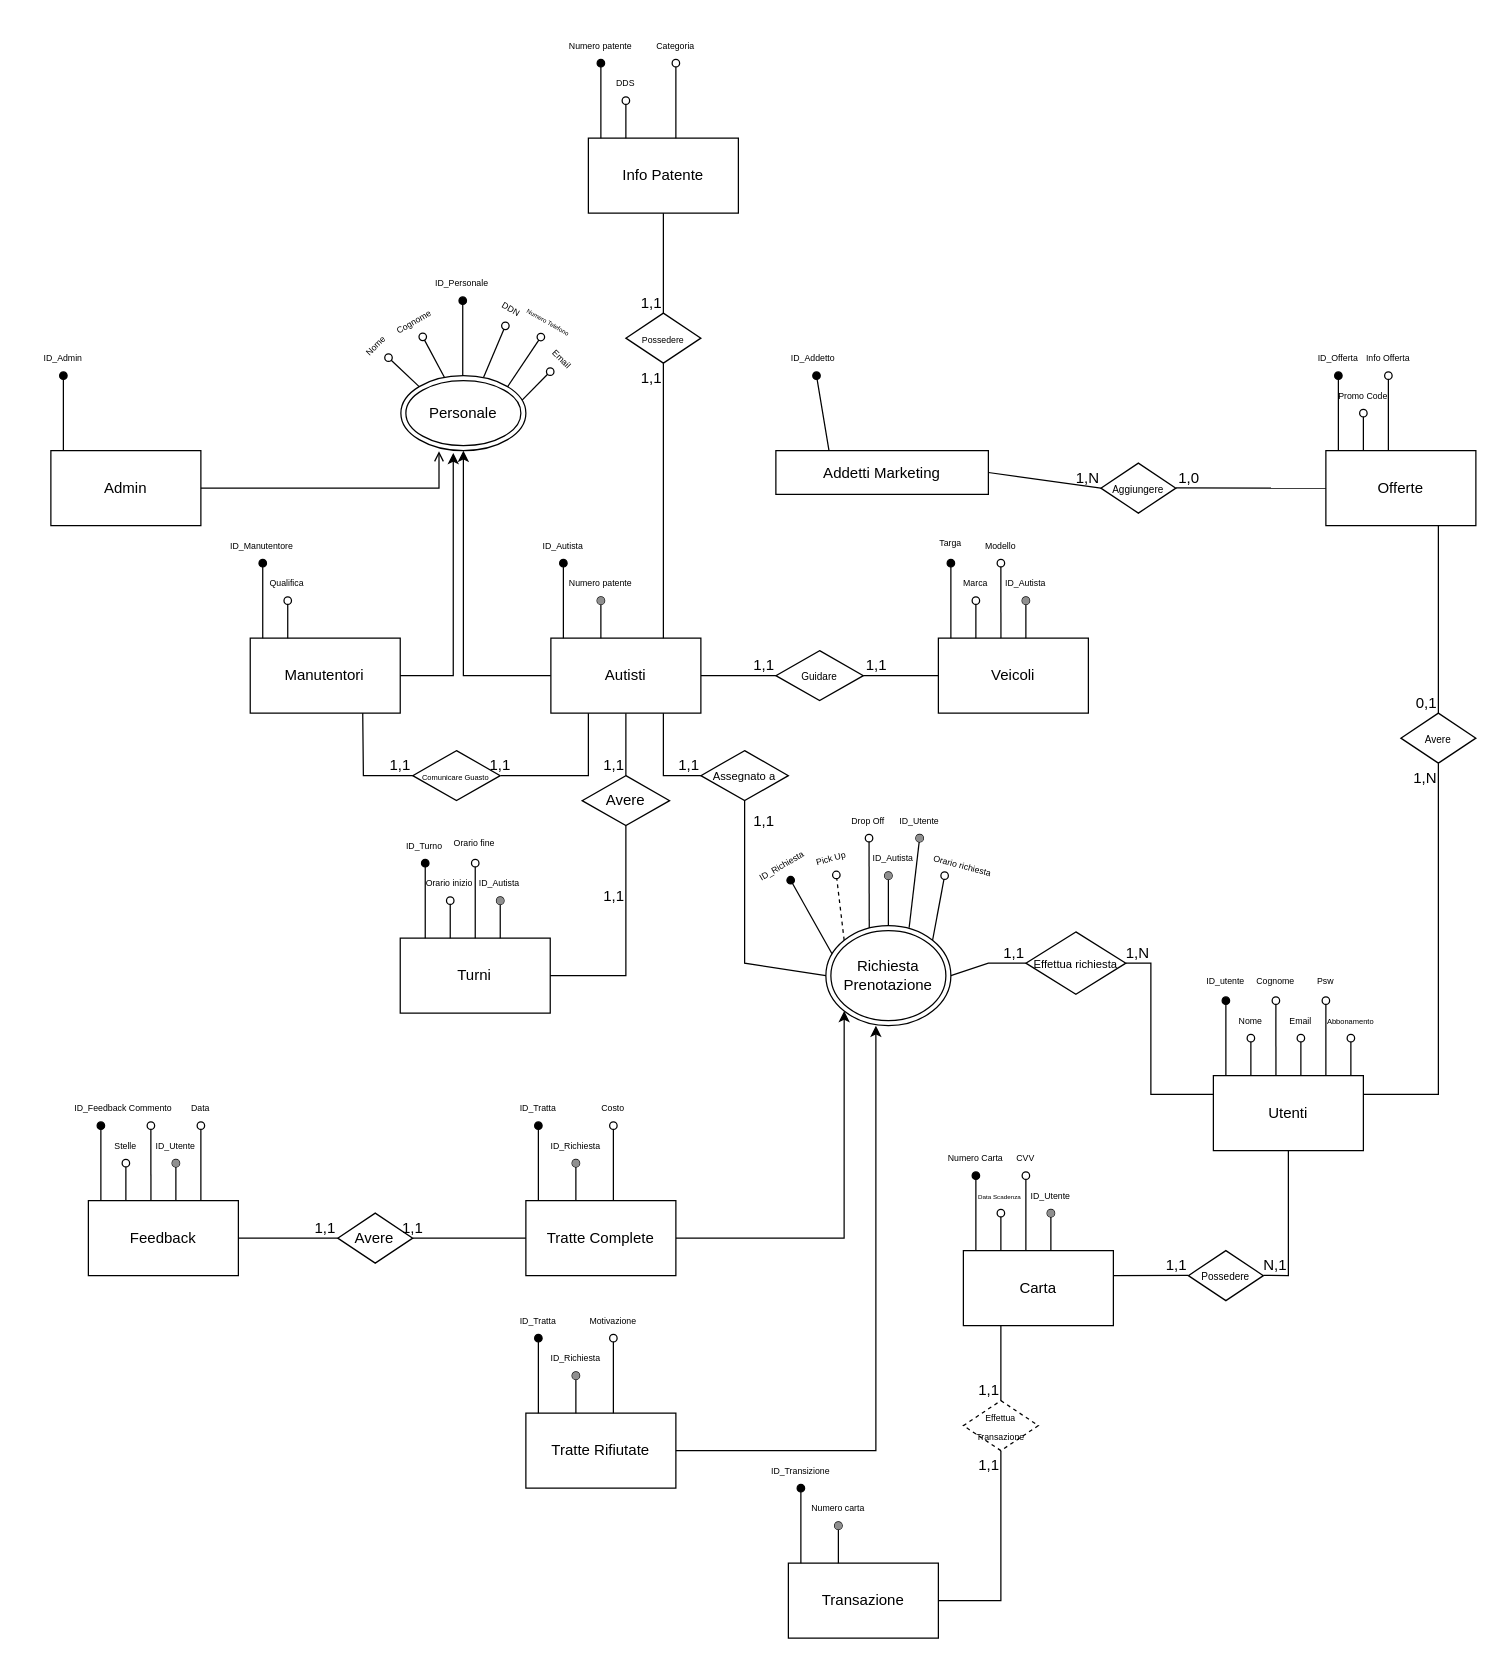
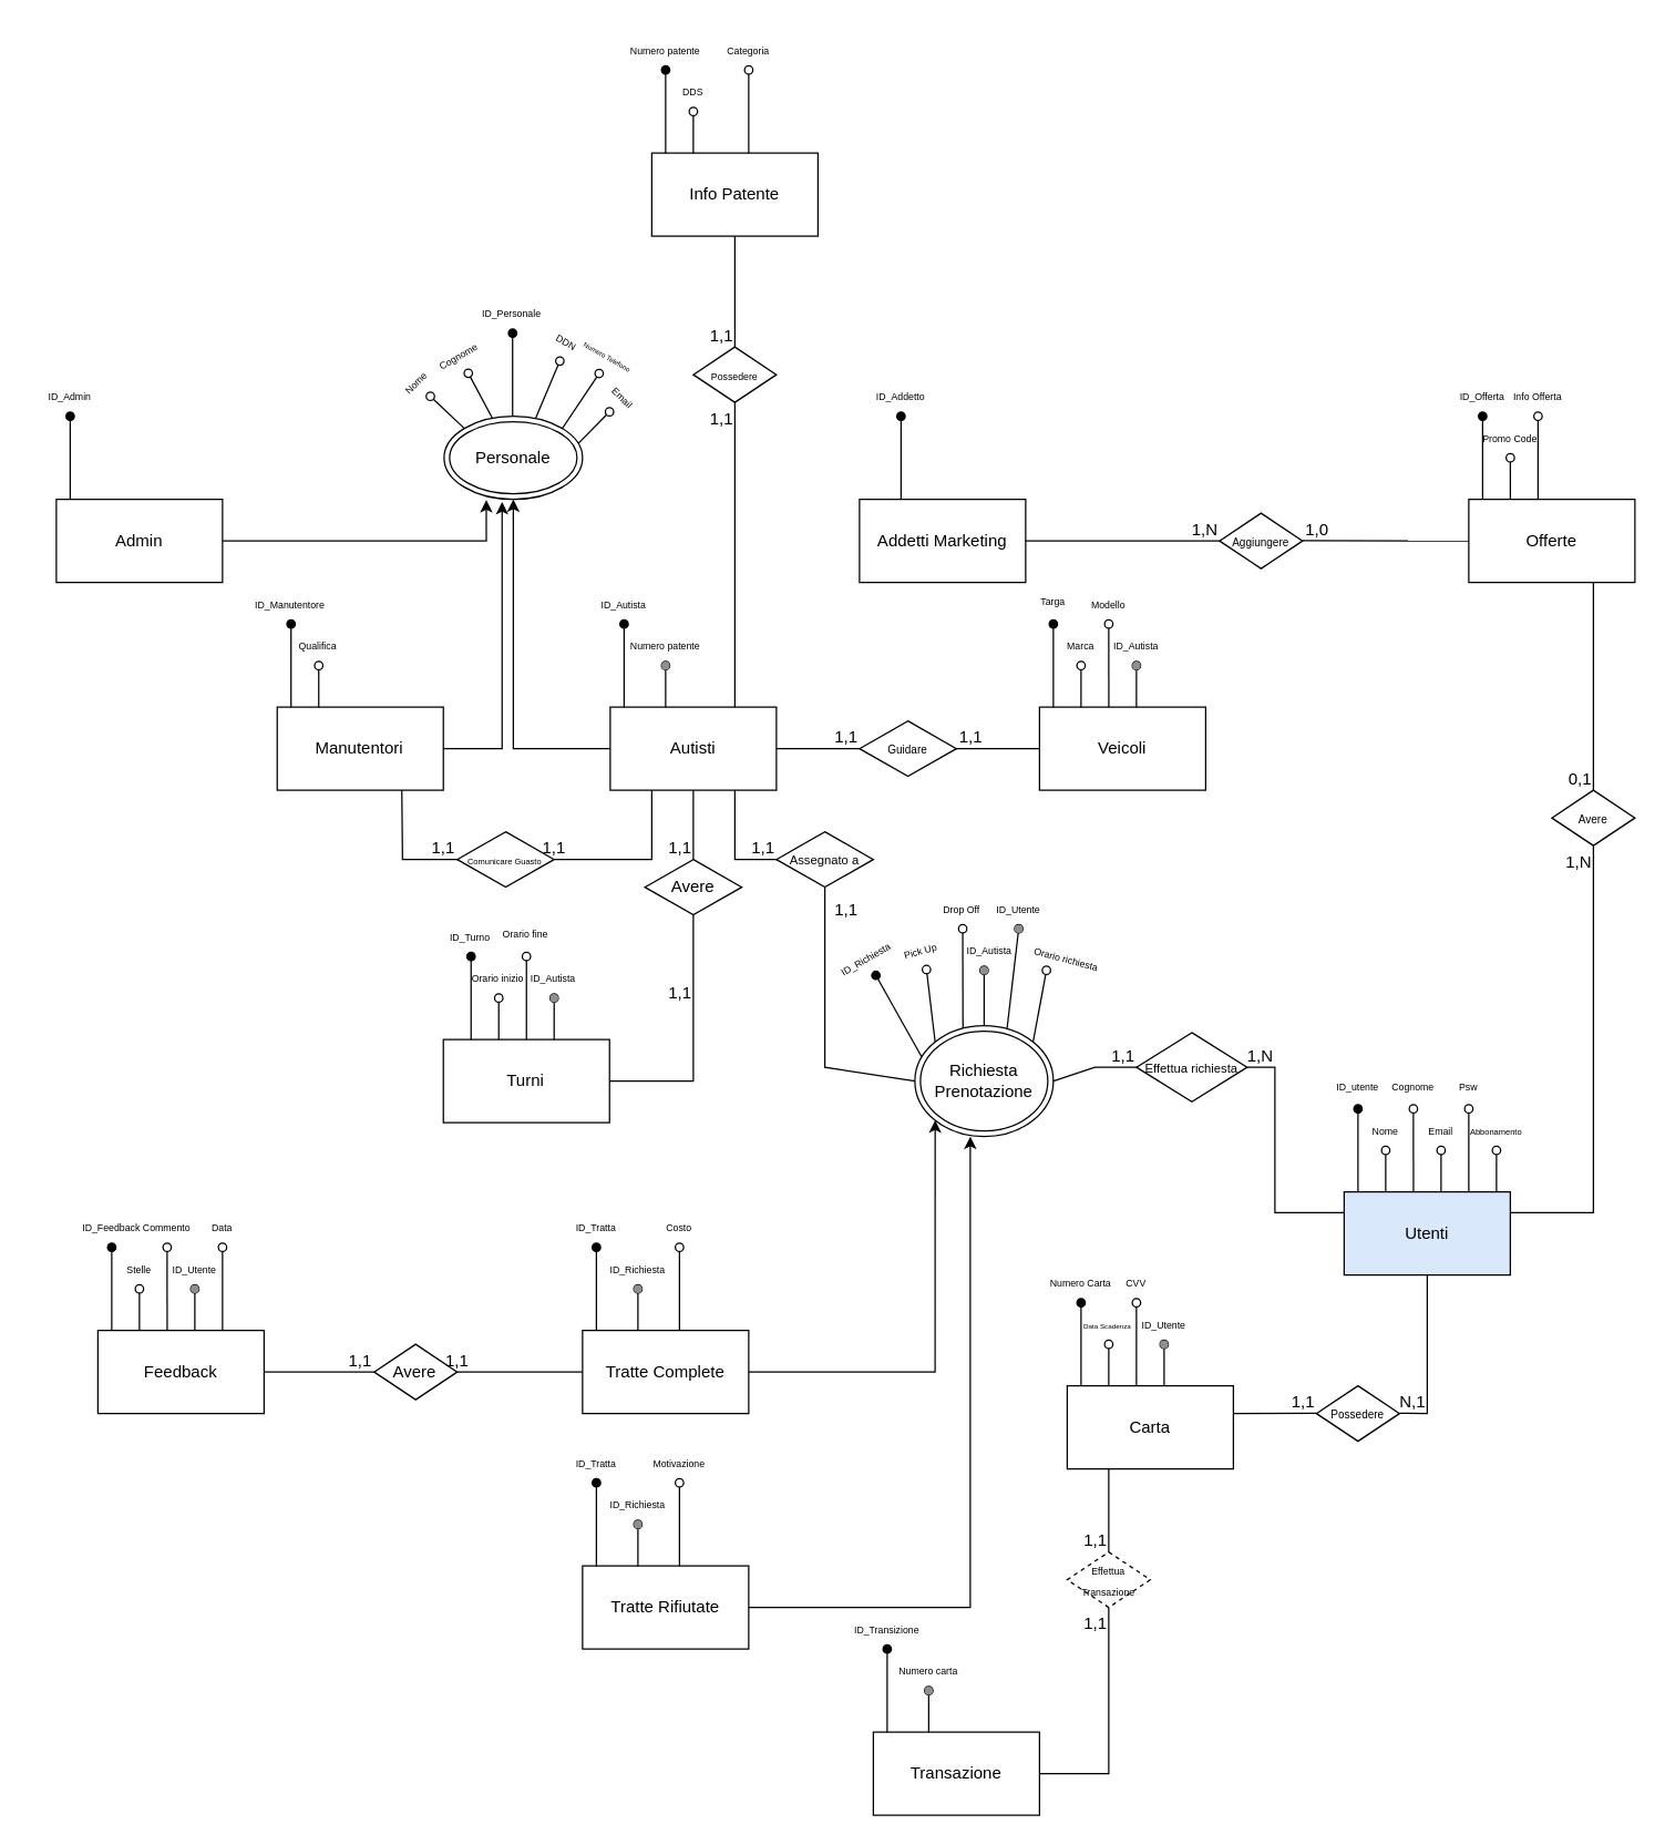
- <mxCell id="137" style="edgeStyle=orthogonalEdgeStyle;rounded=0;orthogonalLoop=1;jettySize=auto;html=1;entryX=0.305;entryY=1.008;entryDx=0;entryDy=0;entryPerimeter=0;endArrow=open;" edge="1" parent="1" source="134" target="92"><mxGeometry relative="1" as="geometry" /></mxCell>
+ <mxCell id="137" style="edgeStyle=orthogonalEdgeStyle;rounded=0;orthogonalLoop=1;jettySize=auto;html=1;entryX=0.305;entryY=1.008;entryDx=0;entryDy=0;entryPerimeter=0;" edge="1" parent="1" source="134" target="92"><mxGeometry relative="1" as="geometry" /></mxCell>
- <mxCell id="126" value="Addetti Marketing" style="rounded=0;whiteSpace=wrap;html=1;" parent="1" vertex="1"><mxGeometry x="620" y="360" width="170" height="35" as="geometry" /></mxCell>
+ <mxCell id="126" value="Addetti Marketing" style="rounded=0;whiteSpace=wrap;html=1;" parent="1" vertex="1"><mxGeometry x="620" y="360" width="120" height="60" as="geometry" /></mxCell>
- <mxCell id="138" value="" style="endArrow=oval;html=1;rounded=0;exitX=0;exitY=0;exitDx=0;exitDy=0;endFill=0;entryX=0.5;entryY=1;entryDx=0;entryDy=0;dashed=1;" edge="1" parent="1" source="151" target="139"><mxGeometry width="50" height="50" relative="1" as="geometry"><mxPoint x="674.49" y="730" as="sourcePoint" /><mxPoint x="674.49" y="700" as="targetPoint" /></mxGeometry></mxCell>
+ <mxCell id="138" value="" style="endArrow=oval;html=1;rounded=0;exitX=0;exitY=0;exitDx=0;exitDy=0;endFill=0;entryX=0.5;entryY=1;entryDx=0;entryDy=0;" edge="1" parent="1" source="151" target="139"><mxGeometry width="50" height="50" relative="1" as="geometry"><mxPoint x="674.49" y="730" as="sourcePoint" /><mxPoint x="674.49" y="700" as="targetPoint" /></mxGeometry></mxCell>
- <mxCell id="40" value="&lt;div&gt;Utenti&lt;/div&gt;" style="rounded=0;whiteSpace=wrap;html=1;" parent="1" vertex="1"><mxGeometry x="970" y="860" width="120" height="60" as="geometry" /></mxCell>
+ <mxCell id="40" value="&lt;div&gt;Utenti&lt;/div&gt;" style="rounded=0;whiteSpace=wrap;html=1;fillColor=#dae8fc;" parent="1" vertex="1"><mxGeometry x="970" y="860" width="120" height="60" as="geometry" /></mxCell>
